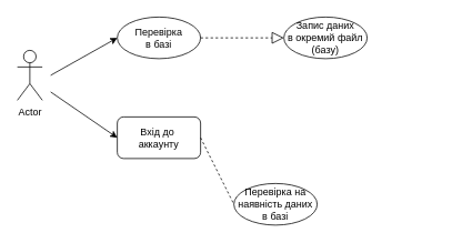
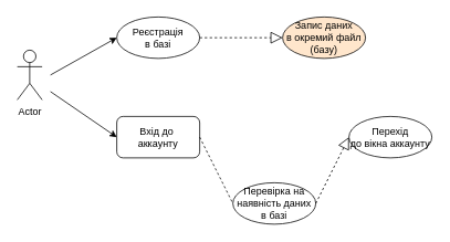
- <mxCell id="3" value="Перевірка&lt;br&gt;в базі" style="ellipse;whiteSpace=wrap;html=1;" vertex="1" parent="1"><mxGeometry x="140" y="20" width="100" height="50" as="geometry" /></mxCell>
+ <mxCell id="3" value="Реєстрація&lt;br&gt;в базі" style="ellipse;whiteSpace=wrap;html=1;" vertex="1" parent="1"><mxGeometry x="140" y="20" width="100" height="50" as="geometry" /></mxCell>
- <mxCell id="7" value="Запис даних&lt;br&gt;в окремий файл&lt;br&gt;(базу)" style="ellipse;whiteSpace=wrap;html=1;" vertex="1" parent="1"><mxGeometry x="340" y="20" width="100" height="50" as="geometry" /></mxCell>
+ <mxCell id="7" value="Запис даних&lt;br&gt;в окремий файл&lt;br&gt;(базу)" style="ellipse;whiteSpace=wrap;html=1;fillColor=#ffe6cc;" vertex="1" parent="1"><mxGeometry x="340" y="20" width="100" height="50" as="geometry" /></mxCell>
+ <mxCell id="9" value="Перехід&lt;br&gt;до вікна аккаунту" style="ellipse;whiteSpace=wrap;html=1;" vertex="1" parent="1"><mxGeometry x="420" y="140" width="100" height="50" as="geometry" /></mxCell>
+ <mxCell id="12" value="" style="endArrow=block;dashed=1;endFill=0;endSize=12;html=1;exitX=1;exitY=0.5;exitDx=0;exitDy=0;entryX=0;entryY=0.5;entryDx=0;entryDy=0;" edge="1" parent="1" source="11" target="9"><mxGeometry width="160" relative="1" as="geometry"><mxPoint x="20" y="290" as="sourcePoint" /><mxPoint x="180" y="290" as="targetPoint" /></mxGeometry></mxCell>
